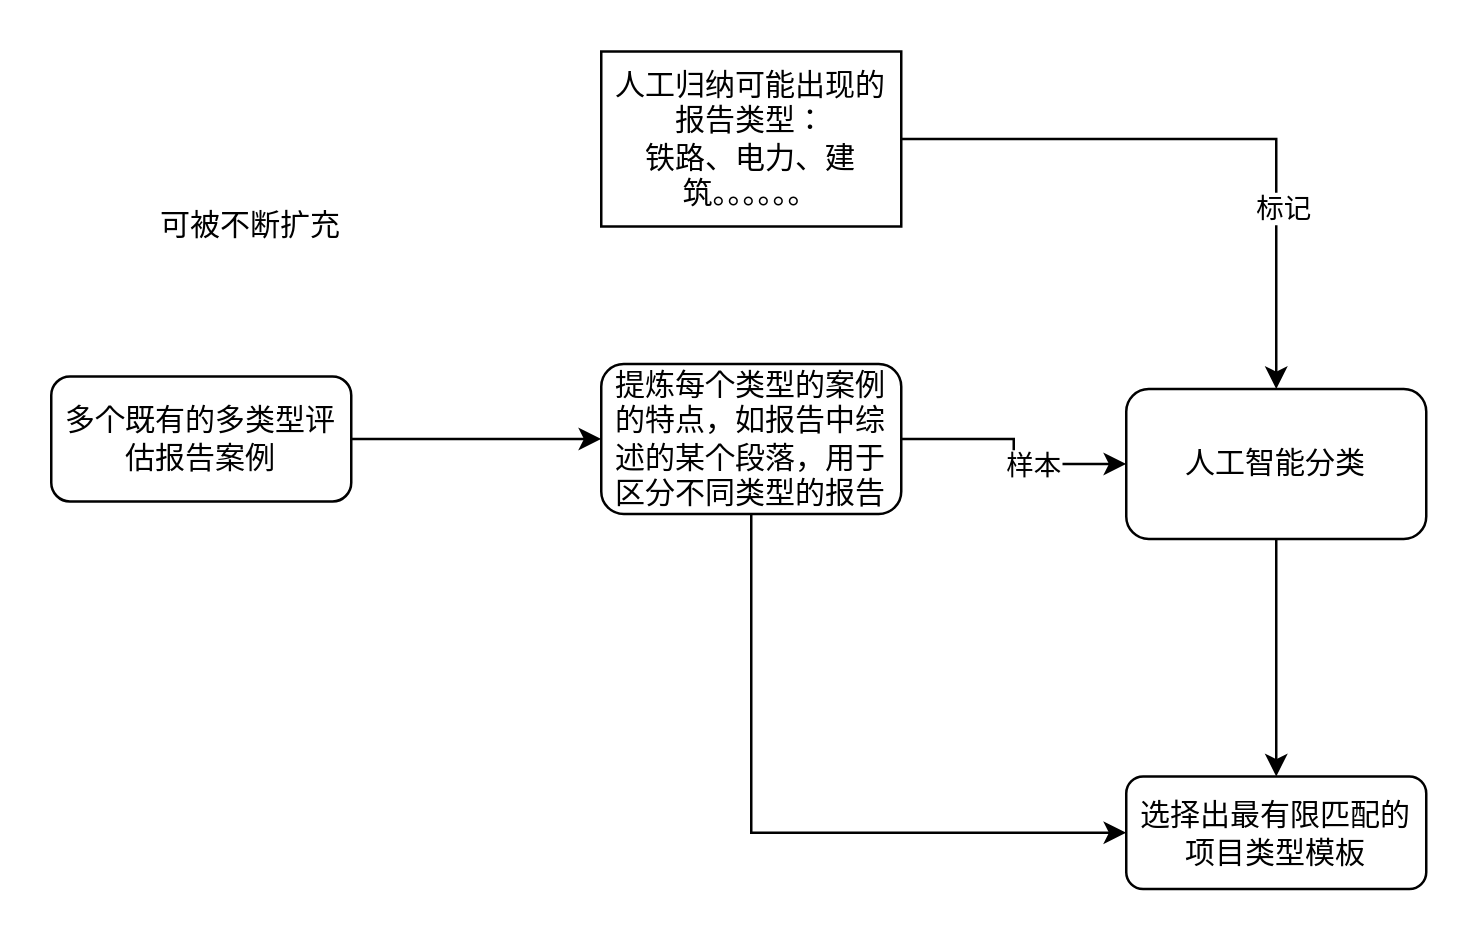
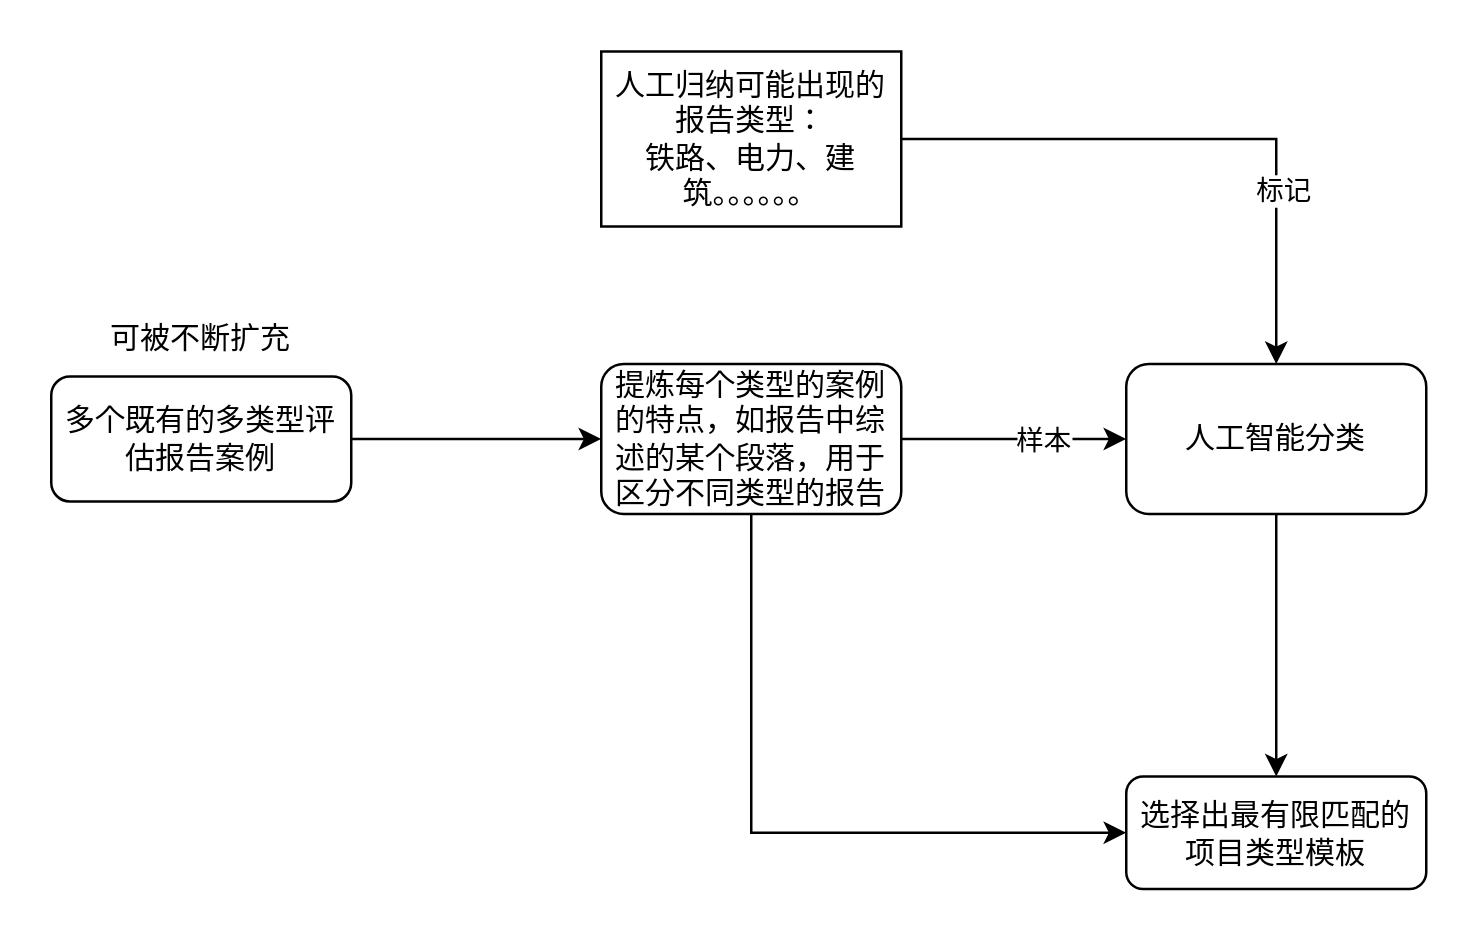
- <mxCell id="11" value="可被不断扩充" style="text;html=1;strokeColor=none;fillColor=none;align=center;verticalAlign=middle;whiteSpace=wrap;rounded=0;" vertex="1" parent="1"><mxGeometry x="40" y="75" width="120" height="30" as="geometry" /></mxCell>
+ <mxCell id="11" value="可被不断扩充" style="text;html=1;strokeColor=none;fillColor=none;align=center;verticalAlign=middle;whiteSpace=wrap;rounded=0;" vertex="1" parent="1"><mxGeometry x="20" y="120" width="120" height="30" as="geometry" /></mxCell>
- <mxCell id="13" value="人工智能分类" style="rounded=1;whiteSpace=wrap;html=1;" vertex="1" parent="1"><mxGeometry x="450" y="155" width="120" height="60" as="geometry" /></mxCell>
+ <mxCell id="13" value="人工智能分类" style="rounded=1;whiteSpace=wrap;html=1;" vertex="1" parent="1"><mxGeometry x="450" y="145" width="120" height="60" as="geometry" /></mxCell>
